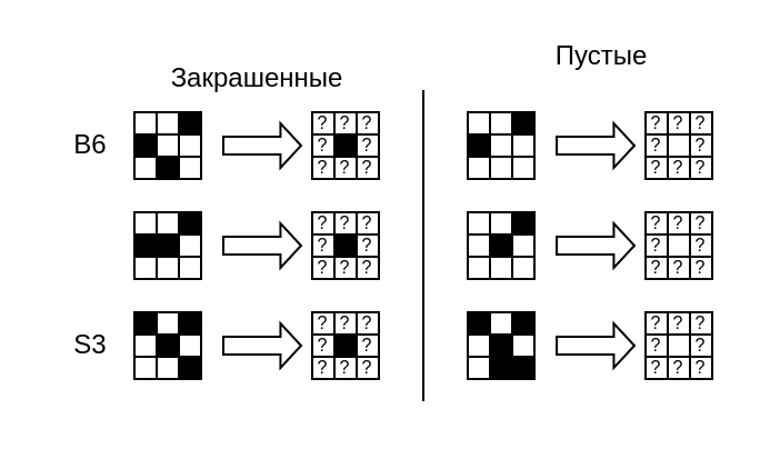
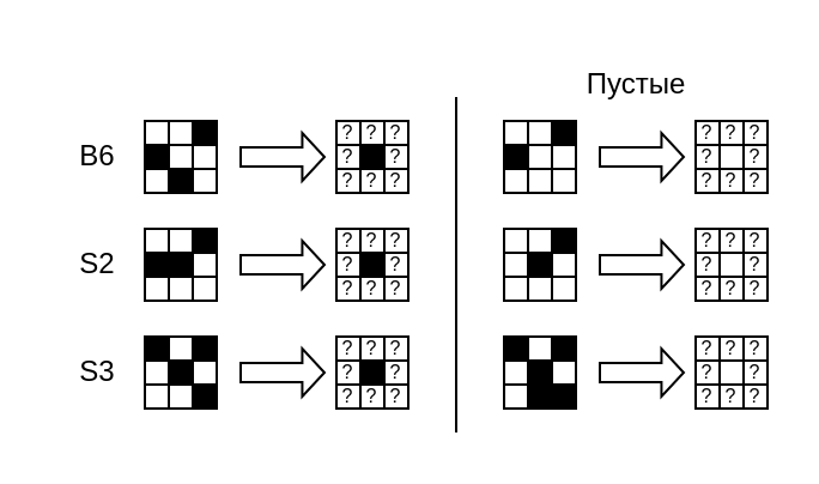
- <mxCell id="121" value="Пустые" style="text;html=1;align=center;verticalAlign=middle;resizable=0;points=[];autosize=1;strokeColor=none;fillColor=none;" parent="1" vertex="1"><mxGeometry x="240" y="10" width="60" height="30" as="geometry" /></mxCell>
+ <mxCell id="121" value="Пустые" style="text;html=1;align=center;verticalAlign=middle;resizable=0;points=[];autosize=1;strokeColor=none;fillColor=none;" parent="1" vertex="1"><mxGeometry x="235" y="20" width="60" height="30" as="geometry" /></mxCell>
- <mxCell id="120" value="Закрашенные" style="text;html=1;align=center;verticalAlign=middle;resizable=0;points=[];autosize=1;strokeColor=none;fillColor=none;" parent="1" vertex="1"><mxGeometry x="65" y="20" width="100" height="30" as="geometry" /></mxCell>
+ <mxCell id="41" value="&lt;div&gt;S2&lt;/div&gt;" style="text;html=1;align=center;verticalAlign=middle;resizable=0;points=[];autosize=1;strokeColor=none;fillColor=none;" parent="1" vertex="1"><mxGeometry x="20" y="95" width="40" height="30" as="geometry" /></mxCell>
